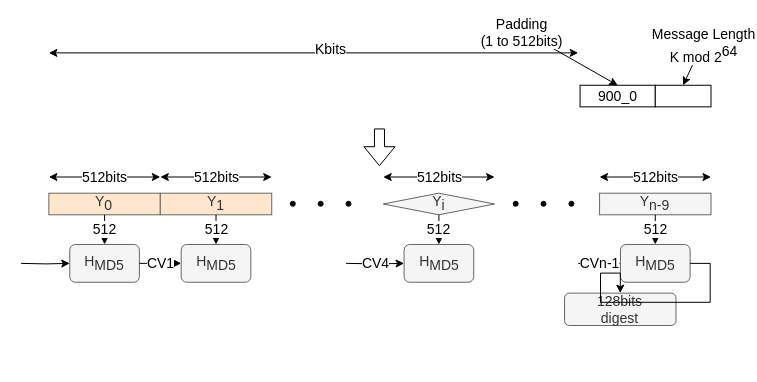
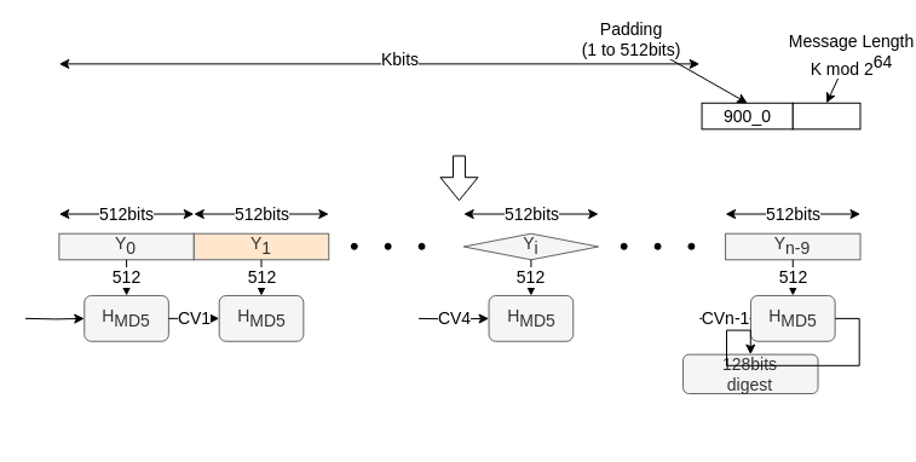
- <mxCell id="11" value="Y&lt;sub style=&quot;font-size: 14px;&quot;&gt;0&lt;/sub&gt;&lt;br style=&quot;font-size: 14px;&quot;&gt;" style="rounded=0;whiteSpace=wrap;html=1;fillColor=#ffe6cc;strokeColor=#666666;fontColor=#333333;fontSize=14;" vertex="1" parent="10"><mxGeometry y="16.19" width="111.44" height="21.587" as="geometry" /></mxCell>
+ <mxCell id="11" value="Y&lt;sub style=&quot;font-size: 14px;&quot;&gt;0&lt;/sub&gt;&lt;br style=&quot;font-size: 14px;&quot;&gt;" style="rounded=0;whiteSpace=wrap;html=1;fillColor=#f5f5f5;strokeColor=#666666;fontColor=#333333;fontSize=14;" vertex="1" parent="10"><mxGeometry y="16.19" width="111.44" height="21.587" as="geometry" /></mxCell>
